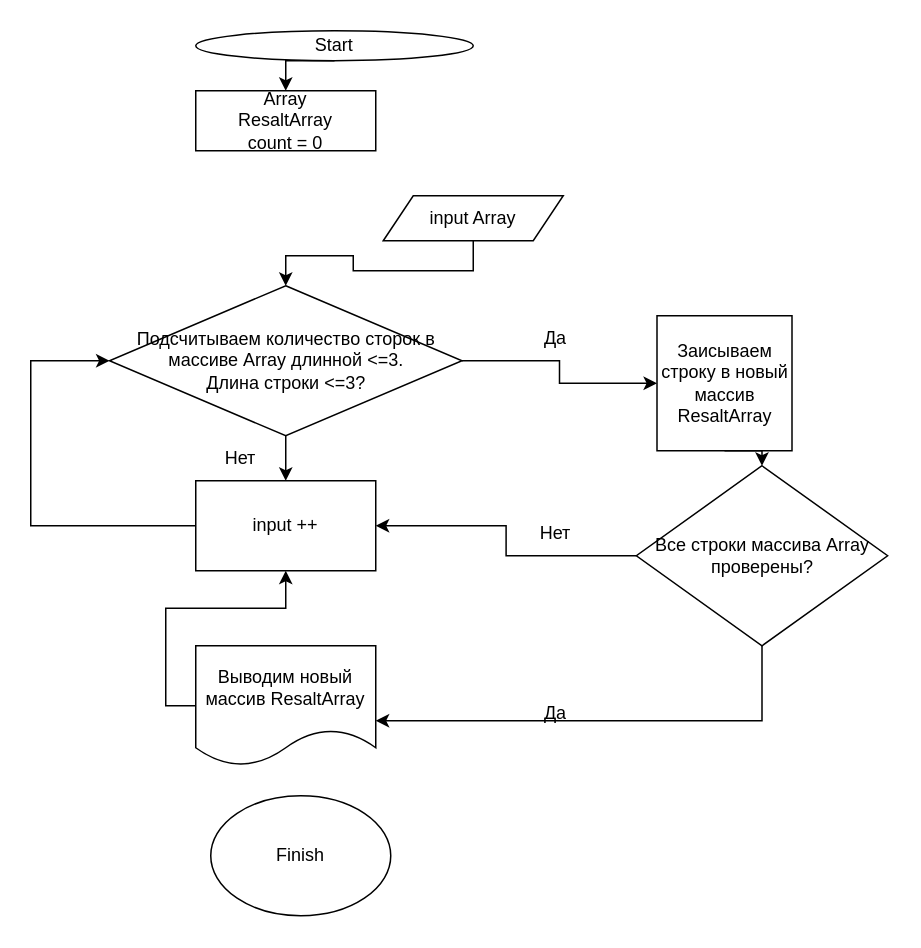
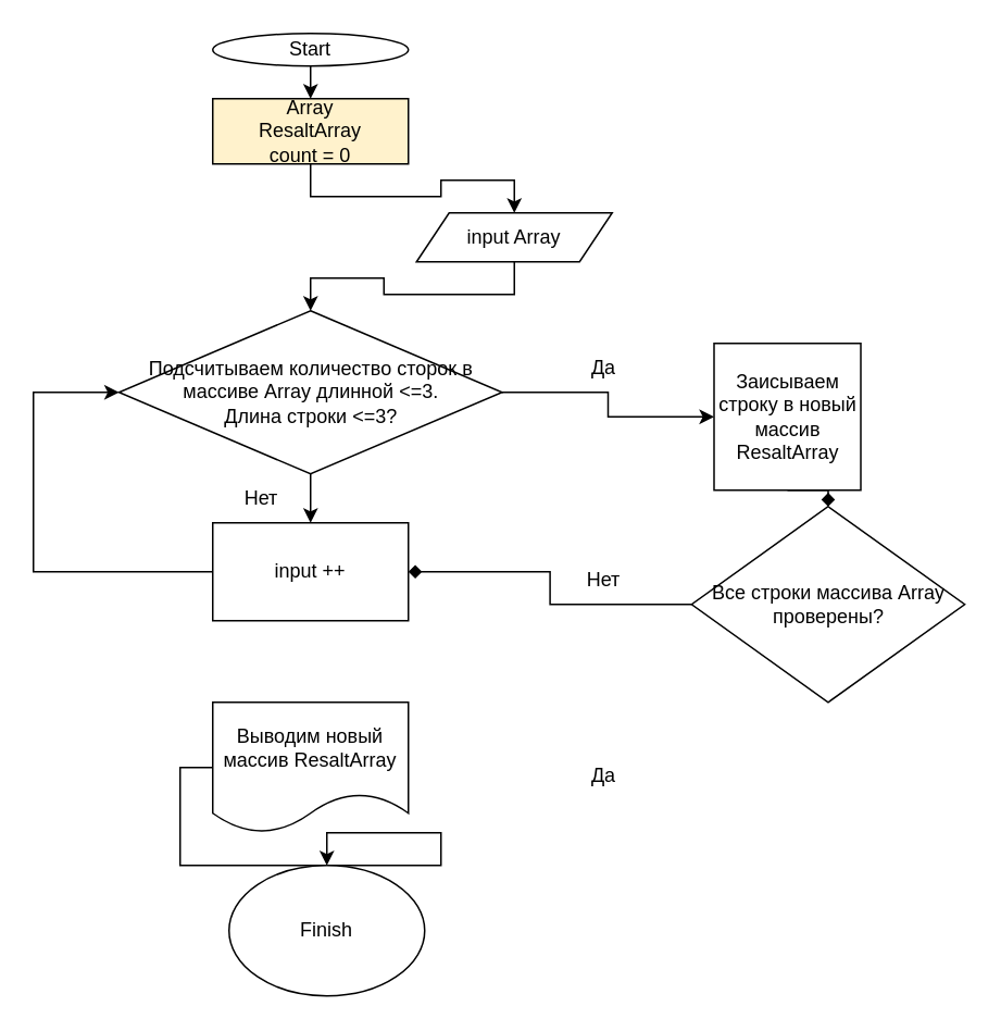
- <mxCell id="3" value="Start" style="ellipse;whiteSpace=wrap;html=1;" parent="1" vertex="1"><mxGeometry x="130" y="20" width="185" height="20" as="geometry" /></mxCell>
+ <mxCell id="3" value="Start" style="ellipse;whiteSpace=wrap;html=1;" parent="1" vertex="1"><mxGeometry x="130" width="120" height="20" as="geometry" y="20" /></mxCell>
- <mxCell id="5" value="Array&lt;div&gt;ResaltArray&lt;/div&gt;&lt;div&gt;count = 0&lt;/div&gt;" style="rounded=0;whiteSpace=wrap;html=1;" parent="1" vertex="1"><mxGeometry x="130" y="60" width="120" height="40" as="geometry" /></mxCell>
+ <mxCell id="5" value="Array&lt;div&gt;ResaltArray&lt;/div&gt;&lt;div&gt;count = 0&lt;/div&gt;" style="rounded=0;whiteSpace=wrap;html=1;fillColor=#fff2cc;" parent="1" vertex="1"><mxGeometry x="130" y="60" width="120" height="40" as="geometry" /></mxCell>
+ <mxCell id="4" style="edgeStyle=orthogonalEdgeStyle;rounded=0;orthogonalLoop=1;jettySize=auto;html=1;exitX=0.5;exitY=1;exitDx=0;exitDy=0;entryX=0.5;entryY=0;entryDx=0;entryDy=0;" parent="1" source="5" target="7" edge="1"><mxGeometry relative="1" as="geometry" /></mxCell>
- <mxCell id="11" style="edgeStyle=orthogonalEdgeStyle;rounded=0;orthogonalLoop=1;jettySize=auto;html=1;exitX=0.5;exitY=1;exitDx=0;exitDy=0;entryX=0.5;entryY=0;entryDx=0;entryDy=0;" parent="1" source="12" target="16" edge="1"><mxGeometry relative="1" as="geometry" /></mxCell>
+ <mxCell id="11" style="edgeStyle=orthogonalEdgeStyle;rounded=0;orthogonalLoop=1;jettySize=auto;html=1;exitX=0.5;exitY=1;exitDx=0;exitDy=0;entryX=0.5;entryY=0;entryDx=0;entryDy=0;endArrow=diamond;" parent="1" source="12" target="16" edge="1"><mxGeometry relative="1" as="geometry" /></mxCell>
- <mxCell id="15" style="edgeStyle=orthogonalEdgeStyle;rounded=0;orthogonalLoop=1;jettySize=auto;html=1;exitX=0;exitY=0.5;exitDx=0;exitDy=0;entryX=1;entryY=0.5;entryDx=0;entryDy=0;" parent="1" source="16" target="14" edge="1"><mxGeometry relative="1" as="geometry" /></mxCell>
+ <mxCell id="15" style="edgeStyle=orthogonalEdgeStyle;rounded=0;orthogonalLoop=1;jettySize=auto;html=1;exitX=0;exitY=0.5;exitDx=0;exitDy=0;entryX=1;entryY=0.5;entryDx=0;entryDy=0;endArrow=diamond;" parent="1" source="16" target="14" edge="1"><mxGeometry relative="1" as="geometry" /></mxCell>
- <mxCell id="21" style="edgeStyle=orthogonalEdgeStyle;rounded=0;orthogonalLoop=1;jettySize=auto;html=1;exitX=0;exitY=0.5;exitDx=0;exitDy=0;" edge="1" parent="1" source="22" target="14"><mxGeometry relative="1" as="geometry" /></mxCell>
+ <mxCell id="21" style="edgeStyle=orthogonalEdgeStyle;rounded=0;orthogonalLoop=1;jettySize=auto;html=1;exitX=0;exitY=0.5;exitDx=0;exitDy=0;entryX=0.5;entryY=0;entryDx=0;entryDy=0;" edge="1" parent="1" source="22" target="23"><mxGeometry relative="1" as="geometry" /></mxCell>
- <mxCell id="24" style="edgeStyle=orthogonalEdgeStyle;rounded=0;orthogonalLoop=1;jettySize=auto;html=1;exitX=0.5;exitY=1;exitDx=0;exitDy=0;entryX=1;entryY=0.625;entryDx=0;entryDy=0;entryPerimeter=0;" edge="1" parent="1" source="16" target="22"><mxGeometry relative="1" as="geometry" /></mxCell>
